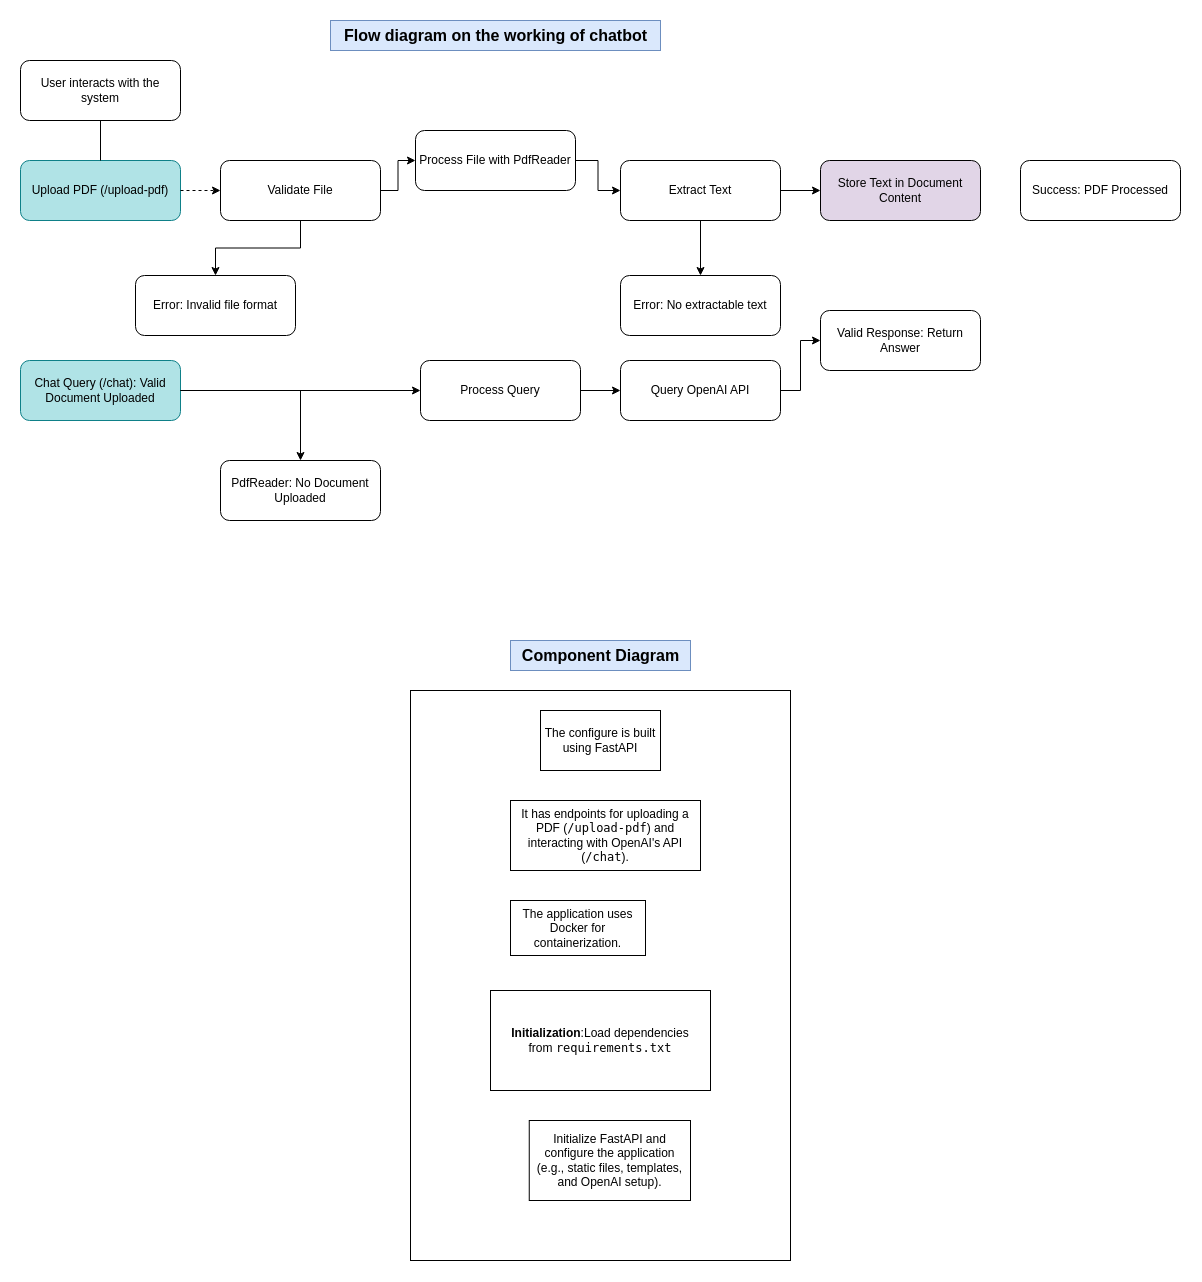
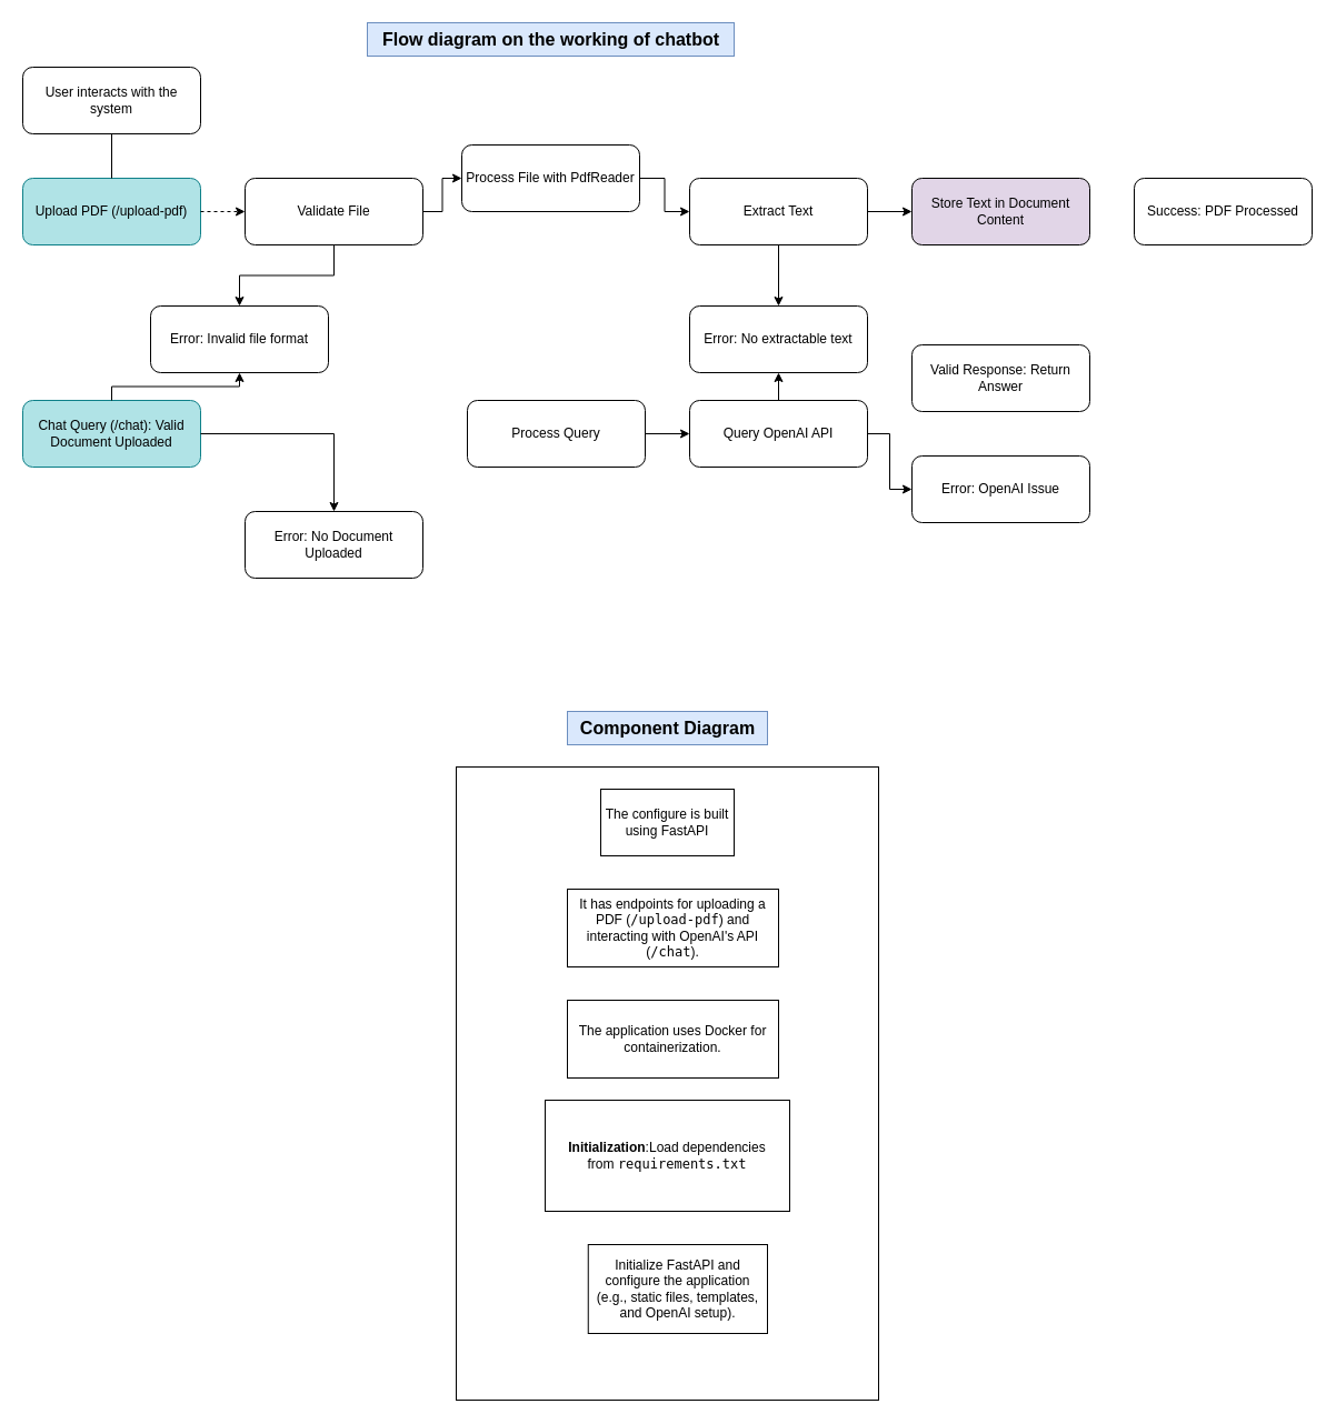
- <mxCell id="27" style="edgeStyle=orthogonalEdgeStyle;rounded=0;orthogonalLoop=1;" parent="1" source="14" target="15" edge="1"><mxGeometry relative="1" as="geometry" /></mxCell>
+ <mxCell id="27" style="edgeStyle=orthogonalEdgeStyle;rounded=0;orthogonalLoop=1;" parent="1" source="14" target="8" edge="1"><mxGeometry relative="1" as="geometry" /></mxCell>
- <mxCell id="25" style="edgeStyle=orthogonalEdgeStyle;rounded=0;orthogonalLoop=1;" parent="1" source="11" target="13" edge="1"><mxGeometry relative="1" as="geometry" /></mxCell>
+ <mxCell id="25" style="edgeStyle=orthogonalEdgeStyle;rounded=0;orthogonalLoop=1;" parent="1" source="11" target="5" edge="1"><mxGeometry relative="1" as="geometry" /></mxCell>
+ <mxCell id="28" style="edgeStyle=orthogonalEdgeStyle;rounded=0;orthogonalLoop=1;" parent="1" source="14" target="16" edge="1"><mxGeometry relative="1" as="geometry" /></mxCell>
+ <mxCell id="16" value="Error: OpenAI Issue" style="rounded=1;whiteSpace=wrap;html=1;" parent="1" vertex="1"><mxGeometry x="820" y="410" width="160" height="60" as="geometry" /></mxCell>
- <mxCell id="12" value="PdfReader: No Document Uploaded" style="rounded=1;whiteSpace=wrap;html=1;" parent="1" vertex="1"><mxGeometry x="220" y="460" width="160" height="60" as="geometry" /></mxCell>
+ <mxCell id="12" value="Error: No Document Uploaded" style="rounded=1;whiteSpace=wrap;html=1;" parent="1" vertex="1"><mxGeometry x="220" y="460" width="160" height="60" as="geometry" /></mxCell>
- <mxCell id="34" value="The application uses Docker for containerization." style="rounded=0;whiteSpace=wrap;html=1;" vertex="1" parent="1"><mxGeometry x="510" y="900" width="135" height="55" as="geometry" /></mxCell>
+ <mxCell id="34" value="The application uses Docker for containerization." style="rounded=0;whiteSpace=wrap;html=1;" vertex="1" parent="1"><mxGeometry x="510" y="900" width="190" height="70" as="geometry" /></mxCell>
